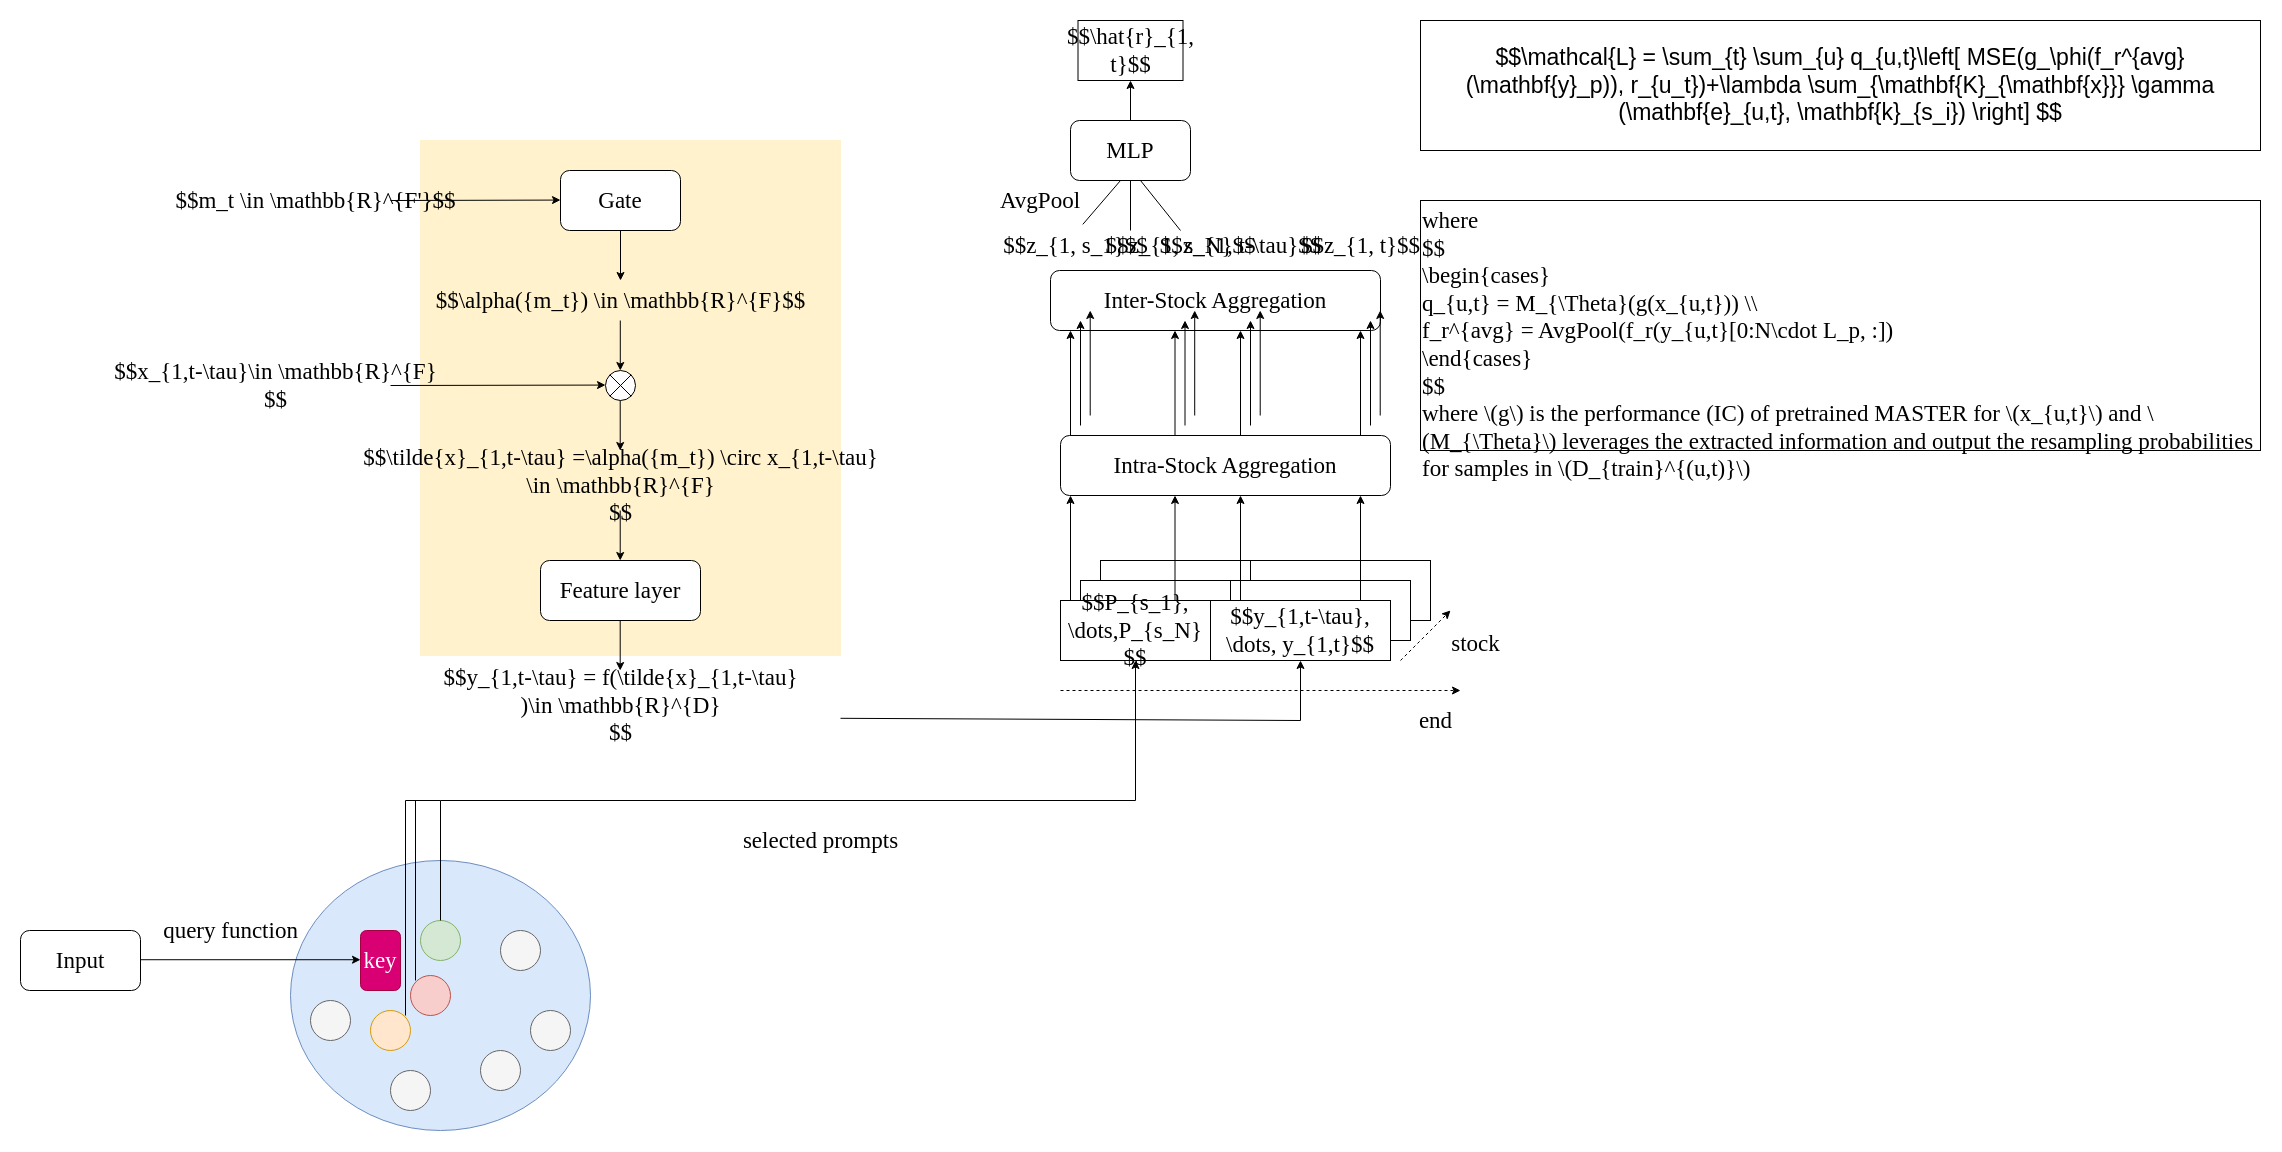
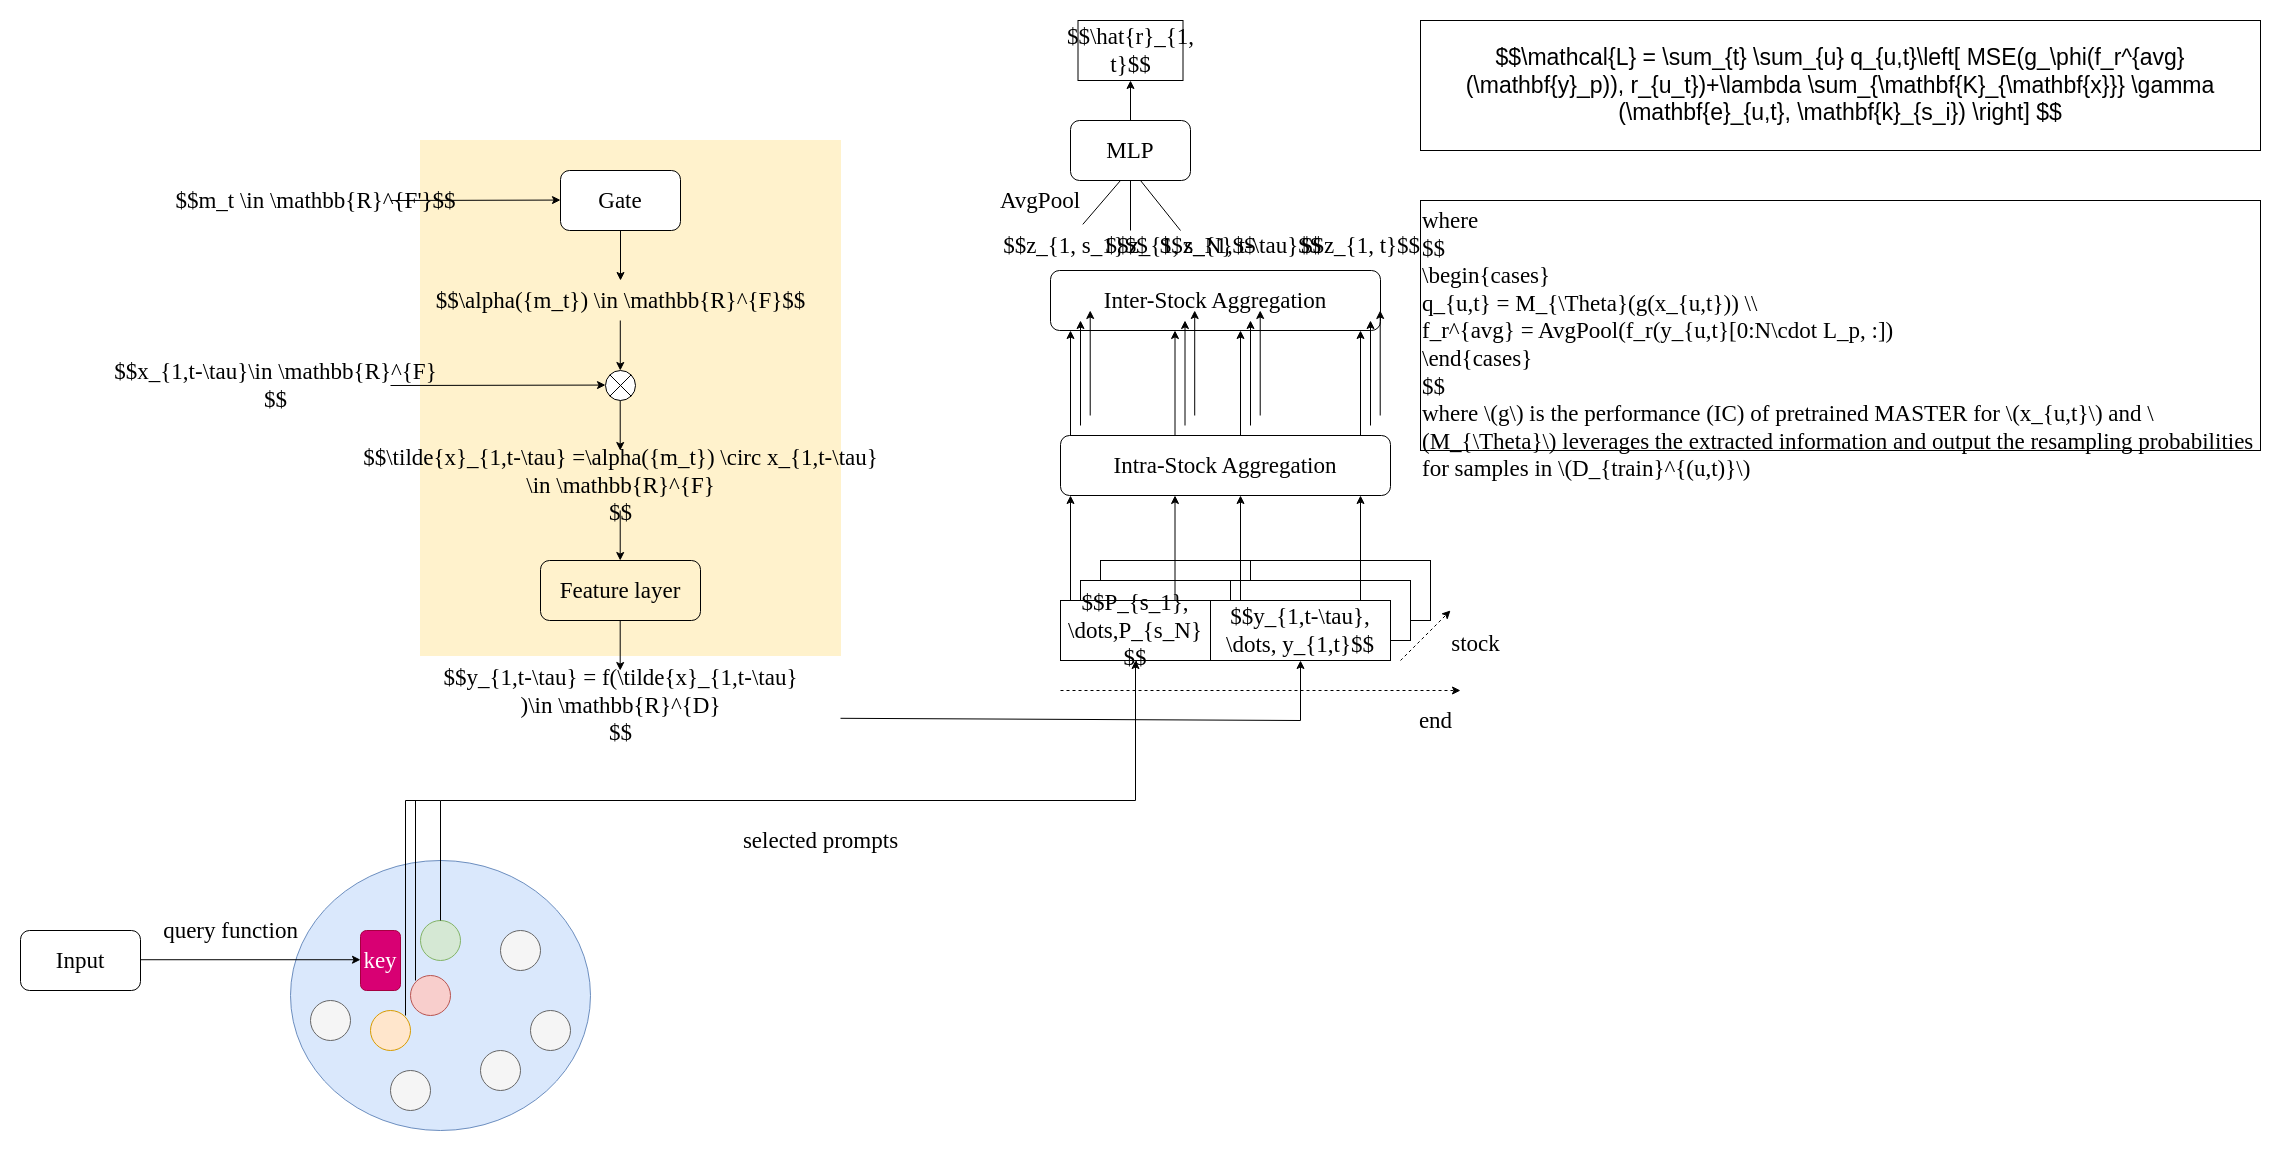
- <mxCell id="18" value="&lt;font style=&quot;font-size: 23px;&quot;&gt;Feature layer&lt;/font&gt;" style="rounded=1;whiteSpace=wrap;html=1;fontFamily=Times New Roman;fontSize=23;" parent="1" vertex="1"><mxGeometry x="540" y="560" width="160" height="60" as="geometry" /></mxCell>
+ <mxCell id="18" value="&lt;font style=&quot;font-size: 23px;&quot;&gt;Feature layer&lt;/font&gt;" style="rounded=1;whiteSpace=wrap;html=1;fontFamily=Times New Roman;fontSize=23;fillColor=#fff2cc;" parent="1" vertex="1"><mxGeometry x="540" y="560" width="160" height="60" as="geometry" /></mxCell>
